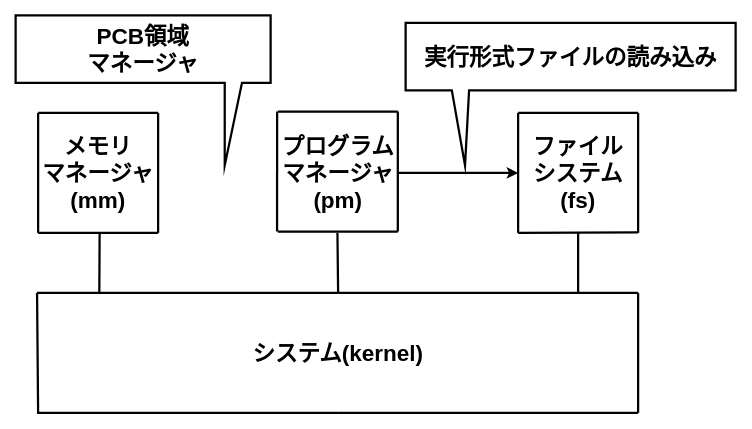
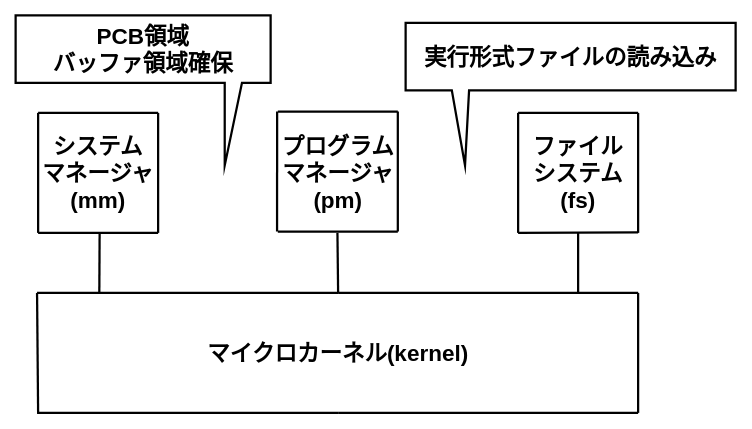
- <mxCell id="29" value="&lt;b&gt;PCB領域&lt;br&gt;マネージャ&lt;/b&gt;" style="shape=callout;whiteSpace=wrap;html=1;perimeter=calloutPerimeter;fontSize=30;strokeWidth=3;base=23;position2=0.82;size=110;position=0.82;" parent="1" vertex="1"><mxGeometry x="20" y="20" width="340" height="200" as="geometry" /></mxCell>
+ <mxCell id="29" value="&lt;b&gt;PCB領域&lt;br&gt;バッファ領域確保&lt;/b&gt;" style="shape=callout;whiteSpace=wrap;html=1;perimeter=calloutPerimeter;fontSize=30;strokeWidth=3;base=23;position2=0.82;size=110;position=0.82;" parent="1" vertex="1"><mxGeometry x="20" y="20" width="340" height="200" as="geometry" /></mxCell>
- <mxCell id="22" value="&lt;font style=&quot;font-size: 30px;&quot;&gt;&lt;b&gt;メモリ&lt;br&gt;マネージャ&lt;br&gt;(mm)&lt;/b&gt;&lt;/font&gt;" style="text;html=1;strokeColor=none;fillColor=none;align=center;verticalAlign=middle;whiteSpace=wrap;rounded=0;" parent="1" vertex="1"><mxGeometry x="50" y="150" width="160" height="160" as="geometry" /></mxCell>
+ <mxCell id="22" value="&lt;font style=&quot;font-size: 30px;&quot;&gt;&lt;b&gt;システム&lt;br&gt;マネージャ&lt;br&gt;(mm)&lt;/b&gt;&lt;/font&gt;" style="text;html=1;strokeColor=none;fillColor=none;align=center;verticalAlign=middle;whiteSpace=wrap;rounded=0;" parent="1" vertex="1"><mxGeometry x="50" y="150" width="160" height="160" as="geometry" /></mxCell>
- <mxCell id="27" value="" style="endArrow=classic;html=1;rounded=0;strokeWidth=3;fontSize=30;entryX=0;entryY=0.5;entryDx=0;entryDy=0;exitX=1;exitY=0.5;exitDx=0;exitDy=0;" parent="1" source="21" target="23" edge="1"><mxGeometry width="50" height="50" relative="1" as="geometry"><mxPoint x="430" y="250" as="sourcePoint" /><mxPoint x="480" y="200" as="targetPoint" /></mxGeometry></mxCell>
- <mxCell id="24" value="&lt;span style=&quot;font-size: 30px;&quot;&gt;&lt;b&gt;システム(kernel)&lt;/b&gt;&lt;/span&gt;" style="text;html=1;strokeColor=none;fillColor=none;align=center;verticalAlign=middle;whiteSpace=wrap;rounded=0;" parent="1" vertex="1"><mxGeometry x="50" y="390" width="800" height="160" as="geometry" /></mxCell>
+ <mxCell id="24" value="&lt;span style=&quot;font-size: 30px;&quot;&gt;&lt;b&gt;マイクロカーネル(kernel)&lt;/b&gt;&lt;/span&gt;" style="text;html=1;strokeColor=none;fillColor=none;align=center;verticalAlign=middle;whiteSpace=wrap;rounded=0;" parent="1" vertex="1"><mxGeometry x="50" y="390" width="800" height="160" as="geometry" /></mxCell>
